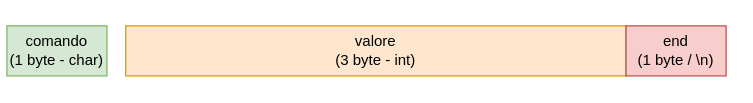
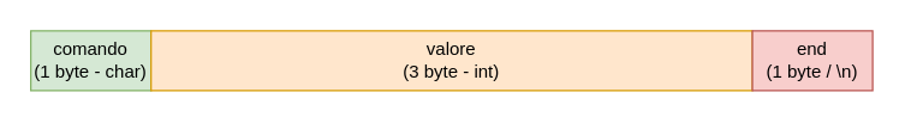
- <mxCell id="2" value="comando&lt;br&gt;(1 byte - char)" style="rounded=0;whiteSpace=wrap;html=1;fillColor=#d5e8d4;strokeColor=#82b366;" vertex="1" parent="1"><mxGeometry x="5" y="20" width="80" height="40" as="geometry" /></mxCell>
+ <mxCell id="2" value="comando&lt;br&gt;(1 byte - char)" style="rounded=0;whiteSpace=wrap;html=1;fillColor=#d5e8d4;strokeColor=#82b366;" vertex="1" parent="1"><mxGeometry x="20" y="20" width="80" height="40" as="geometry" /></mxCell>
